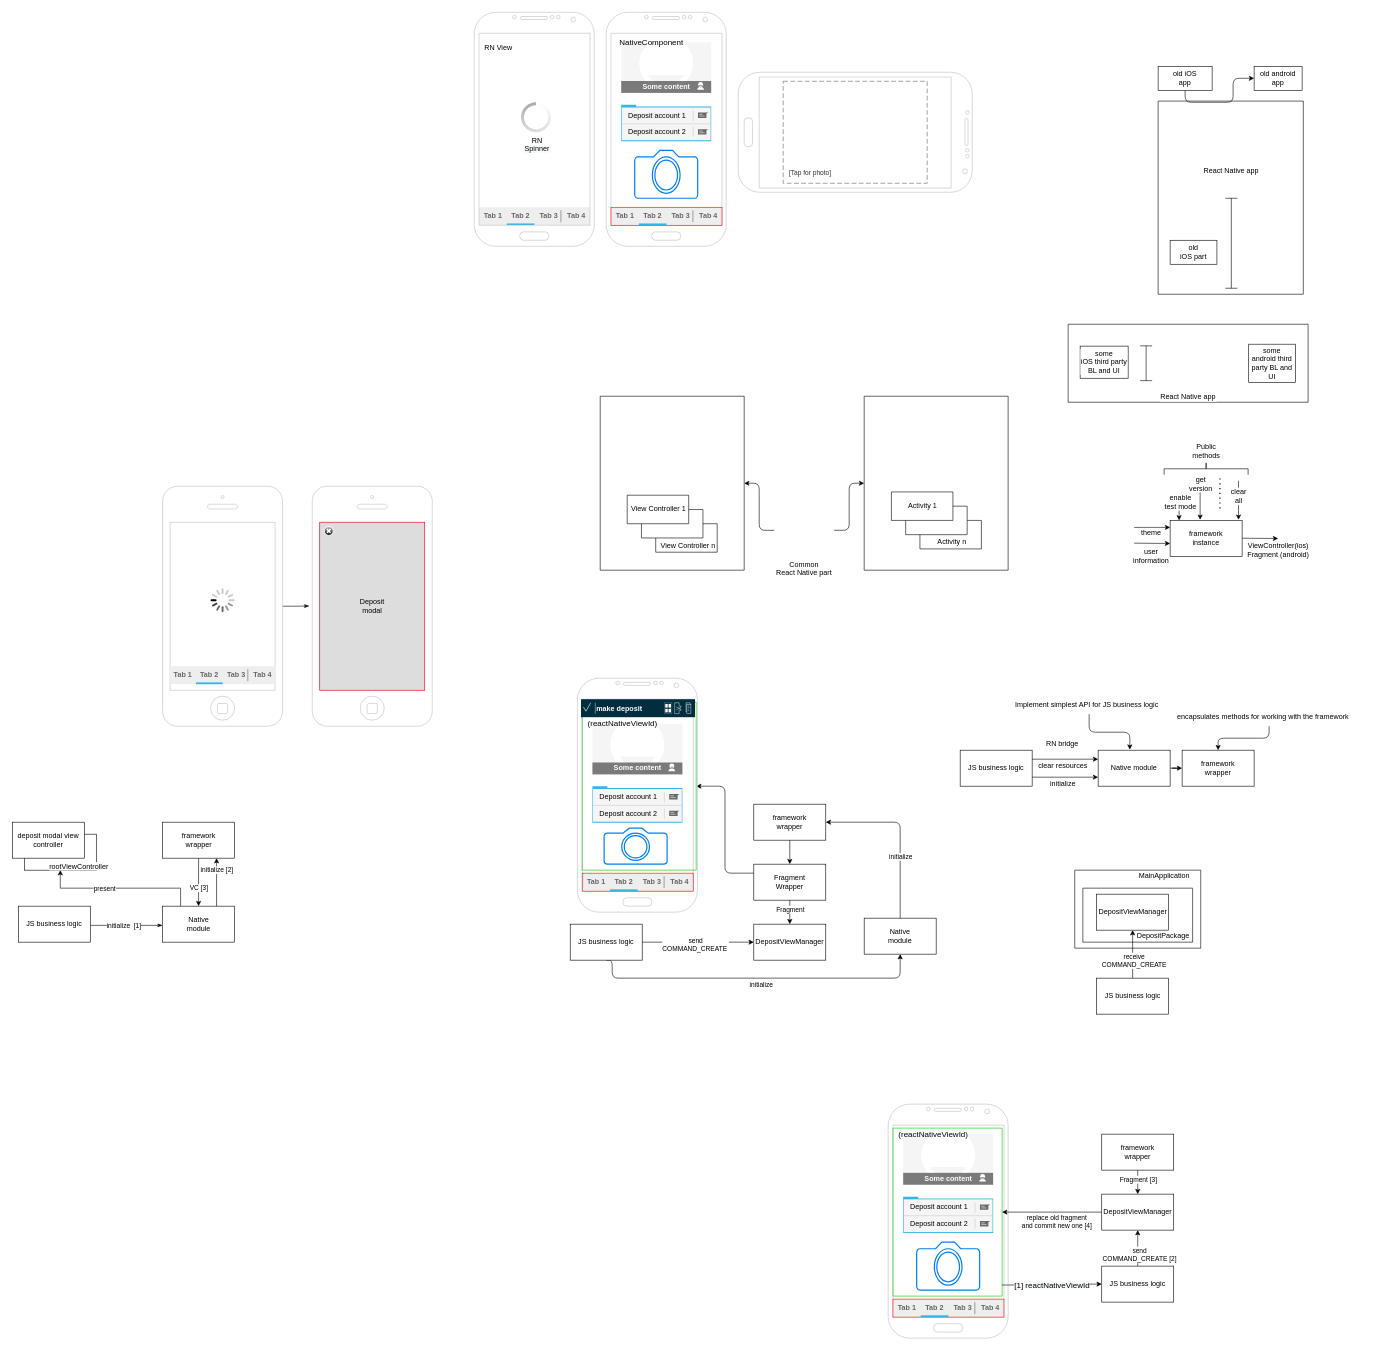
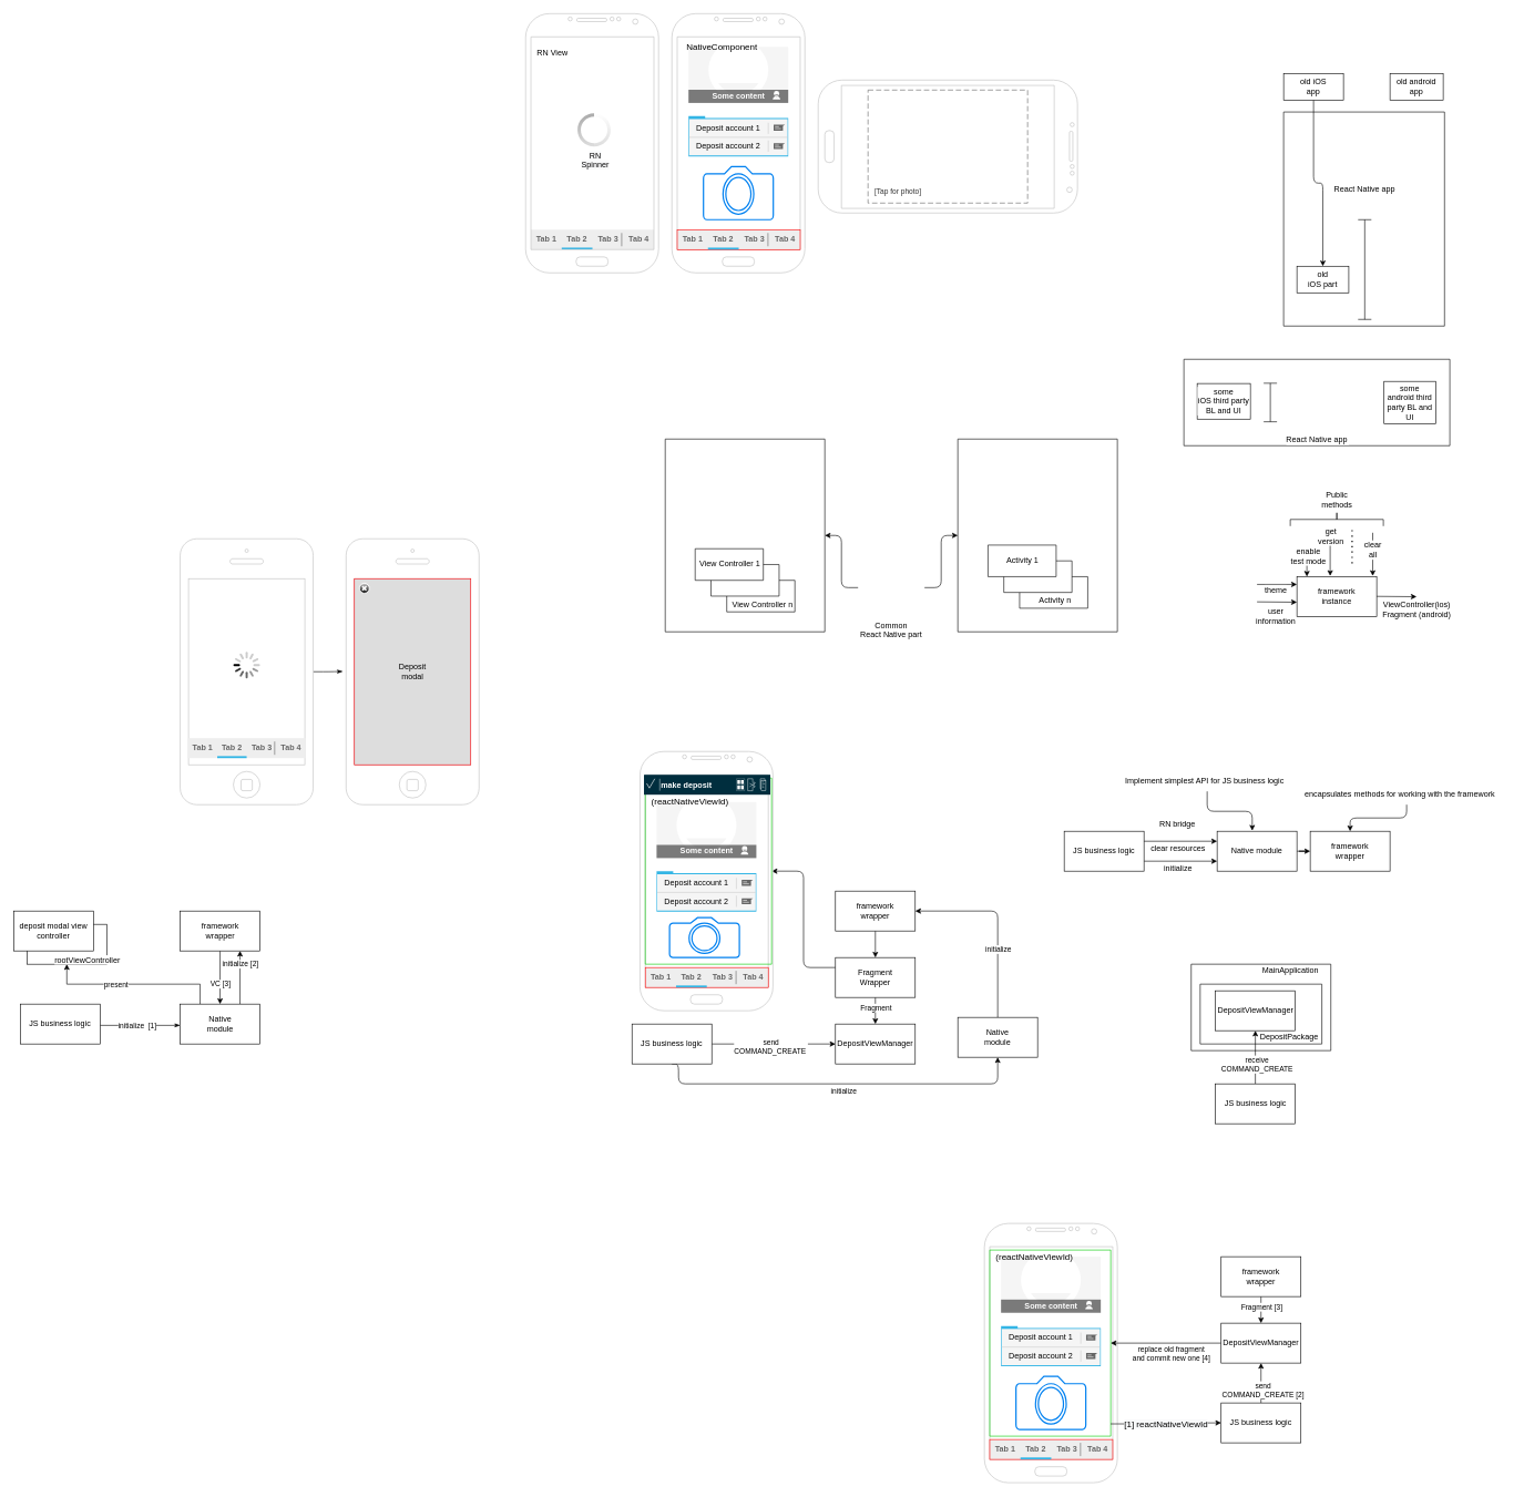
- <mxCell id="53" style="edgeStyle=orthogonalEdgeStyle;orthogonalLoop=1;jettySize=auto;html=1;exitX=0.5;exitY=1;exitDx=0;exitDy=0;fontFamily=Helvetica;fontSize=12;fontColor=default;" parent="1" source="54" target="55" edge="1"><mxGeometry relative="1" as="geometry" /></mxCell>
+ <mxCell id="53" style="edgeStyle=orthogonalEdgeStyle;orthogonalLoop=1;jettySize=auto;html=1;exitX=0.5;exitY=1;exitDx=0;exitDy=0;fontFamily=Helvetica;fontSize=12;fontColor=default;" parent="1" source="54" target="52" edge="1"><mxGeometry relative="1" as="geometry" /></mxCell>
